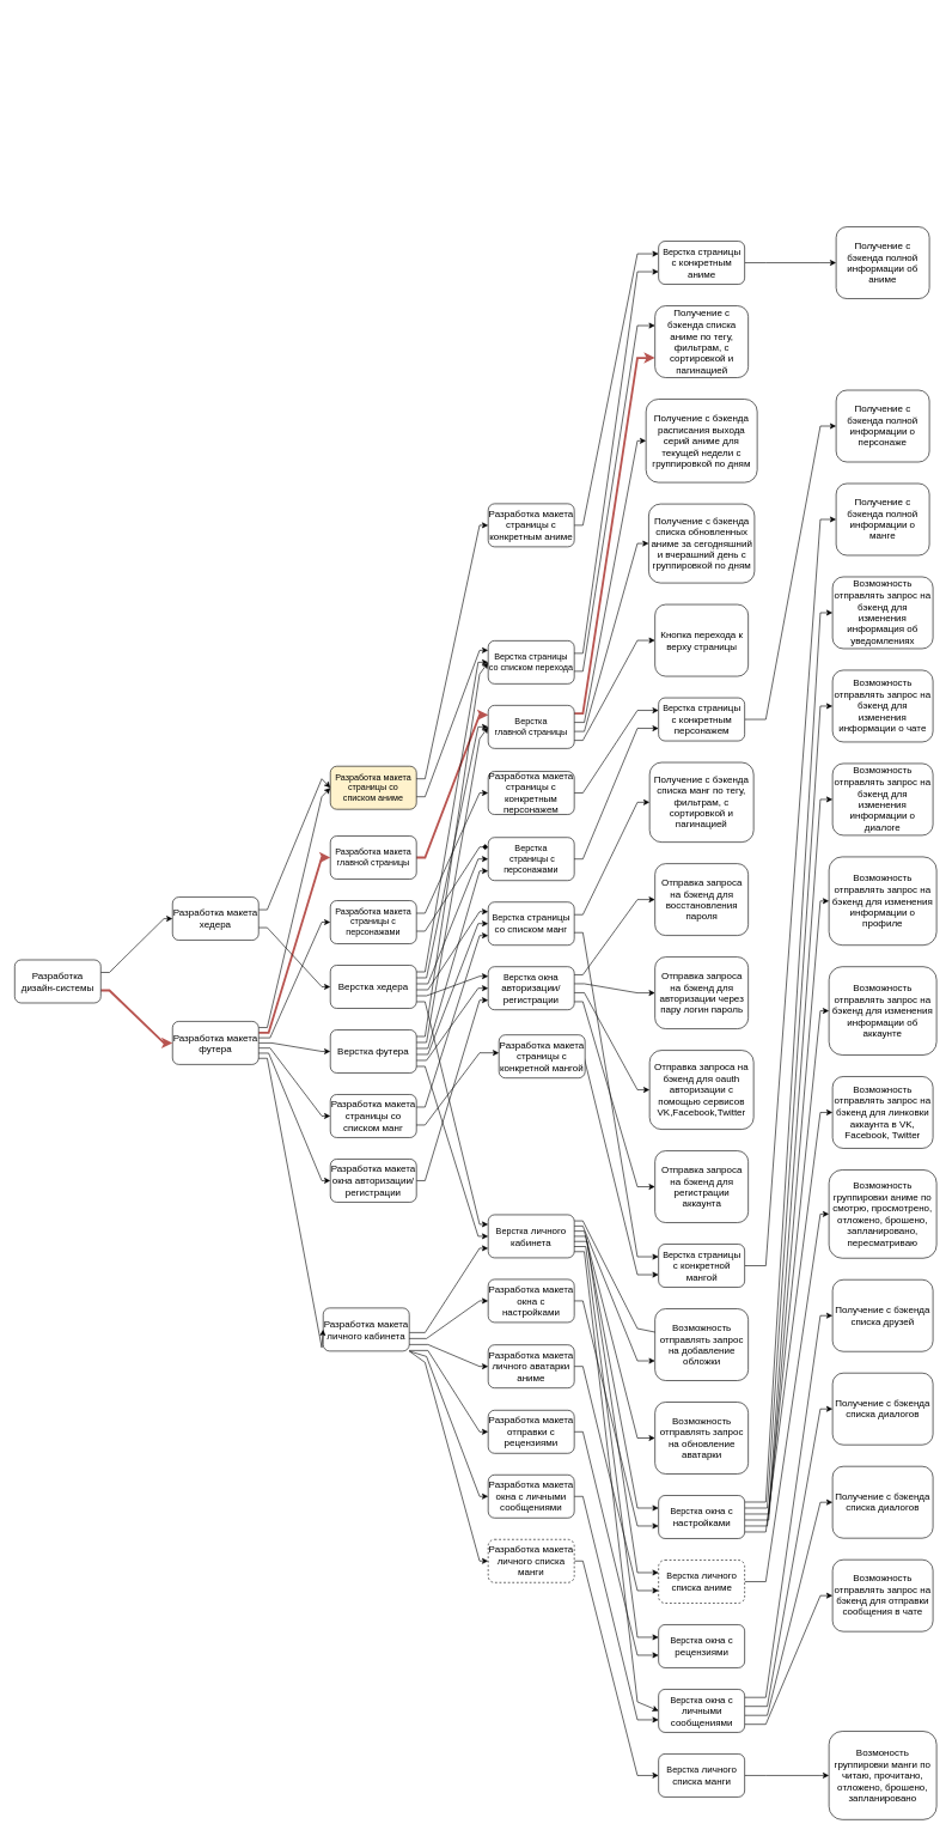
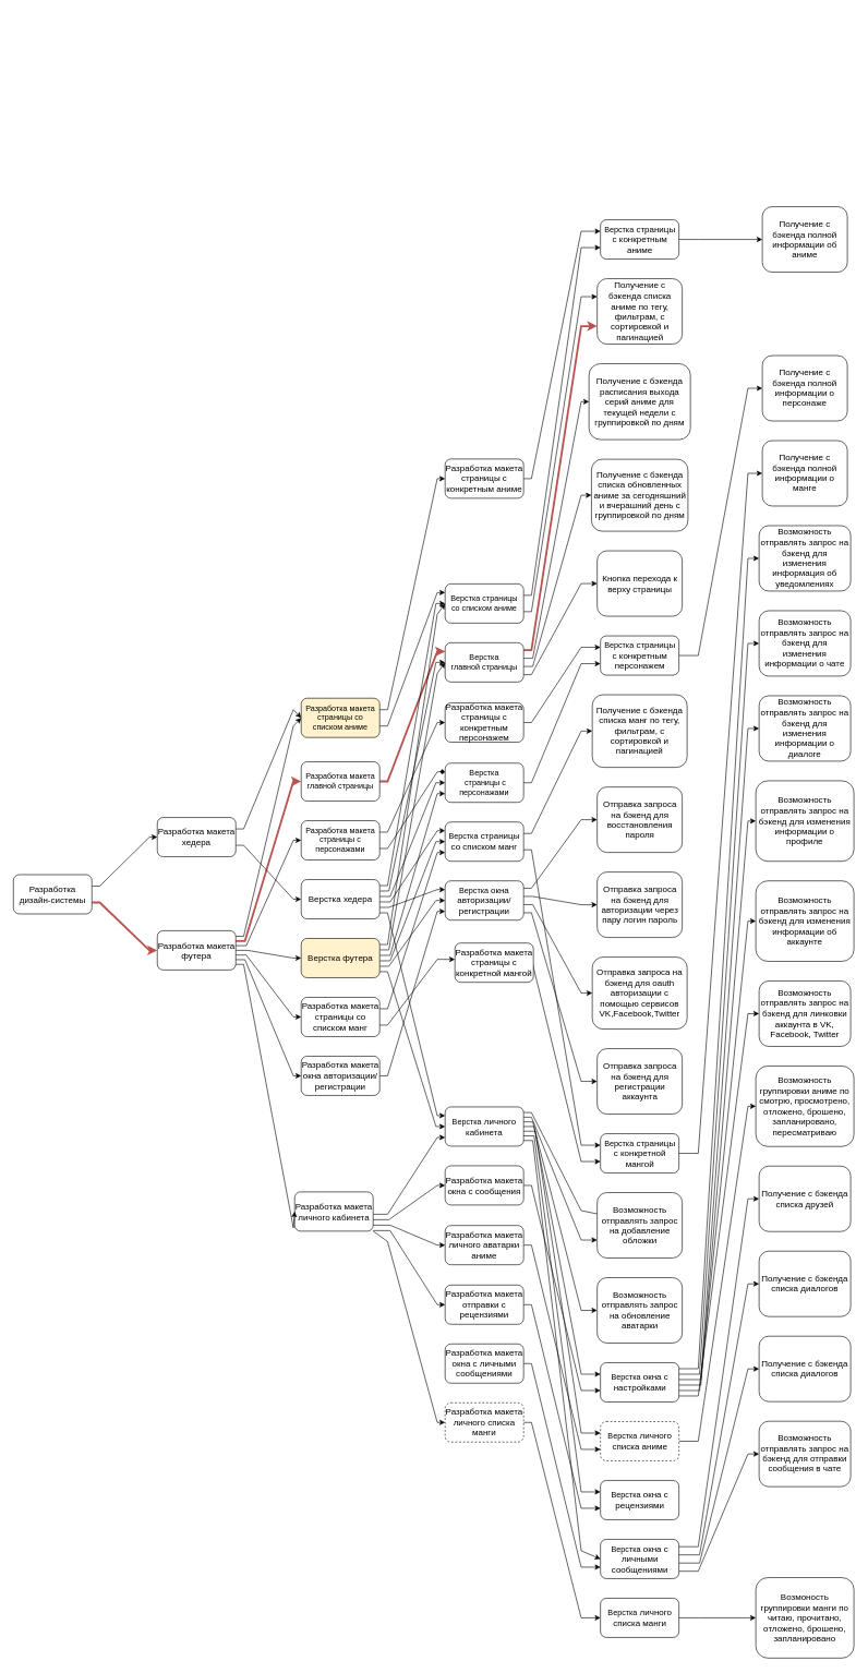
- <mxCell id="57" value="&lt;div&gt;Верстка страницы со списком перехода&lt;/div&gt;" style="rounded=1;whiteSpace=wrap;html=1;" parent="1" vertex="1"><mxGeometry x="680" y="891.351" width="120" height="60" as="geometry" /></mxCell>
+ <mxCell id="57" value="&lt;div&gt;Верстка страницы со списком аниме&lt;/div&gt;" style="rounded=1;whiteSpace=wrap;html=1;" parent="1" vertex="1"><mxGeometry x="680" y="891.351" width="120" height="60" as="geometry" /></mxCell>
- <mxCell id="112" value="&lt;span style=&quot;text-align: start; font-size: 10pt; font-family: Arial;&quot; data-sheets-formula=&quot;='Наивная оценка'!R[0]C[0]&quot; data-sheets-value=&quot;{&amp;quot;1&amp;quot;:2,&amp;quot;2&amp;quot;:&amp;quot;Разработка макета футера&amp;quot;}&quot;&gt;Верстка футера&lt;/span&gt;" style="rounded=1;whiteSpace=wrap;html=1;" parent="1" vertex="1"><mxGeometry x="460" y="1433.351" width="120" height="60" as="geometry" /></mxCell>
+ <mxCell id="112" value="&lt;span style=&quot;text-align: start; font-size: 10pt; font-family: Arial;&quot; data-sheets-formula=&quot;='Наивная оценка'!R[0]C[0]&quot; data-sheets-value=&quot;{&amp;quot;1&amp;quot;:2,&amp;quot;2&amp;quot;:&amp;quot;Разработка макета футера&amp;quot;}&quot;&gt;Верстка футера&lt;/span&gt;" style="rounded=1;whiteSpace=wrap;html=1;fillColor=#fff2cc;" parent="1" vertex="1"><mxGeometry x="460" y="1433.351" width="120" height="60" as="geometry" /></mxCell>
- <mxCell id="34" value="&lt;span style=&quot;text-align: start; font-size: 10pt; font-family: Arial;&quot; data-sheets-formula=&quot;='Наивная оценка'!R[0]C[0]&quot; data-sheets-value=&quot;{&amp;quot;1&amp;quot;:2,&amp;quot;2&amp;quot;:&amp;quot;Разработка макета окна с настройками&amp;quot;}&quot;&gt;Разработка макета окна с настройками&lt;/span&gt;" style="rounded=1;whiteSpace=wrap;html=1;" parent="1" vertex="1"><mxGeometry x="680" y="1780.844" width="120" height="60" as="geometry" /></mxCell>
+ <mxCell id="34" value="&lt;span style=&quot;text-align: start; font-size: 10pt; font-family: Arial;&quot; data-sheets-formula=&quot;='Наивная оценка'!R[0]C[0]&quot; data-sheets-value=&quot;{&amp;quot;1&amp;quot;:2,&amp;quot;2&amp;quot;:&amp;quot;Разработка макета окна с настройками&amp;quot;}&quot;&gt;Разработка макета окна с сообщения&lt;/span&gt;" style="rounded=1;whiteSpace=wrap;html=1;" parent="1" vertex="1"><mxGeometry x="680" y="1780.844" width="120" height="60" as="geometry" /></mxCell>
- <mxCell id="47" style="edgeStyle=orthogonalEdgeStyle;rounded=0;orthogonalLoop=1;jettySize=auto;html=1;entryX=0;entryY=0.5;entryDx=0;entryDy=0;noEdgeStyle=1;orthogonal=1;" parent="1" source="31" target="46" edge="1"><mxGeometry relative="1" as="geometry"><Array as="points"><mxPoint x="594" y="1888.274" /><mxPoint x="668" y="2083.159" /></Array></mxGeometry></mxCell>
